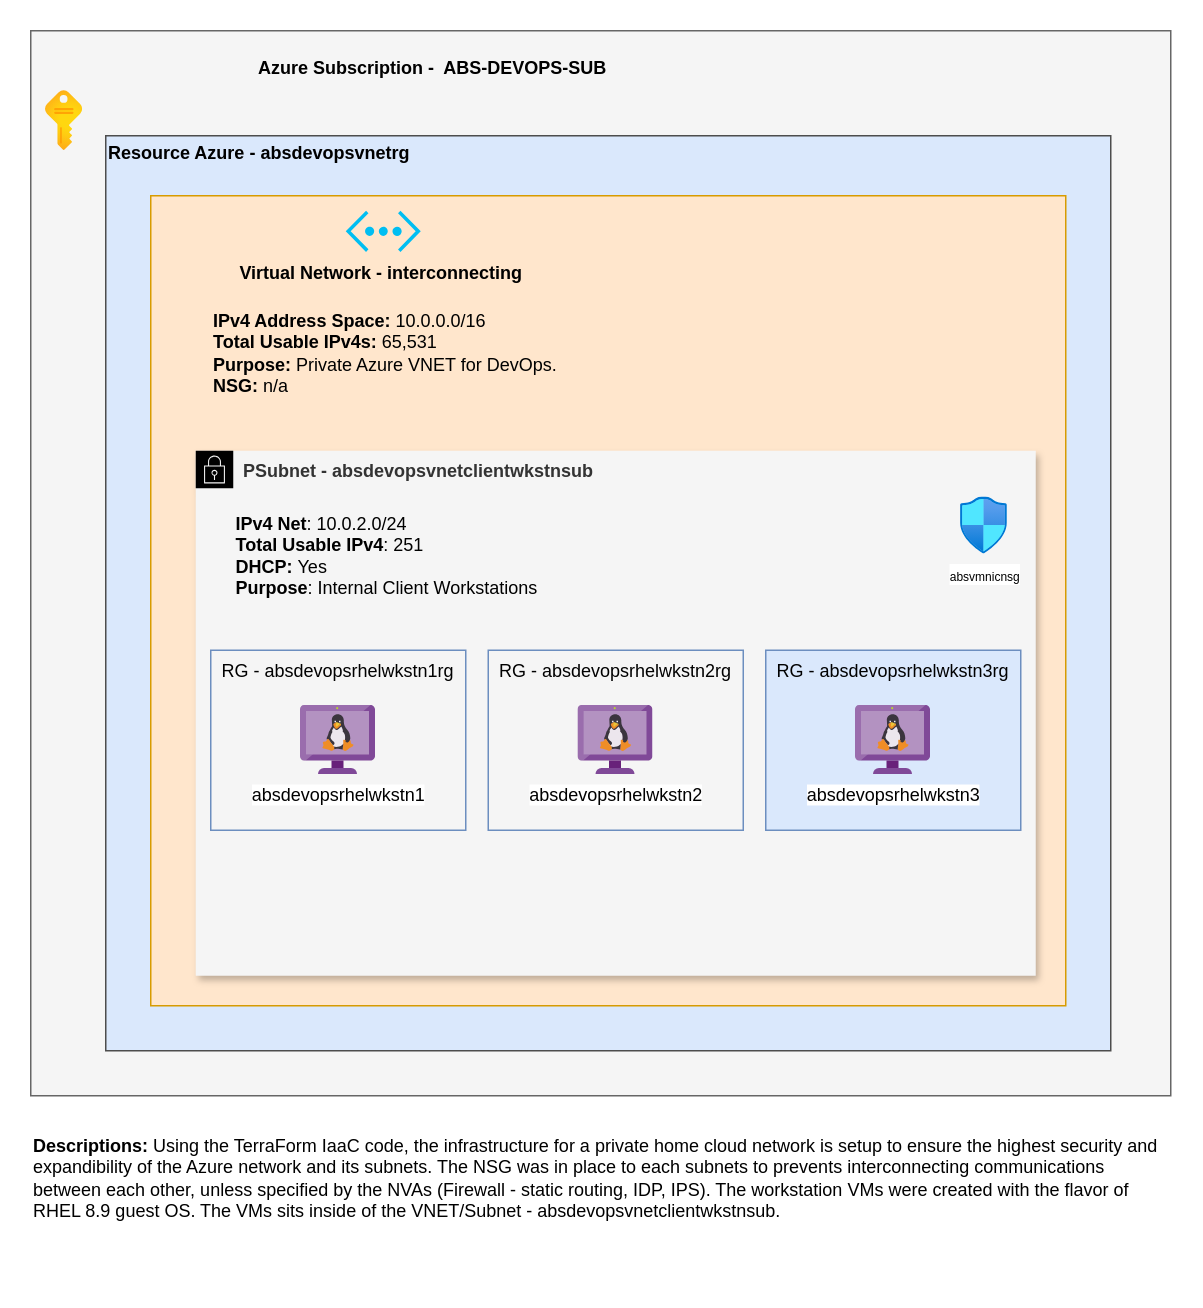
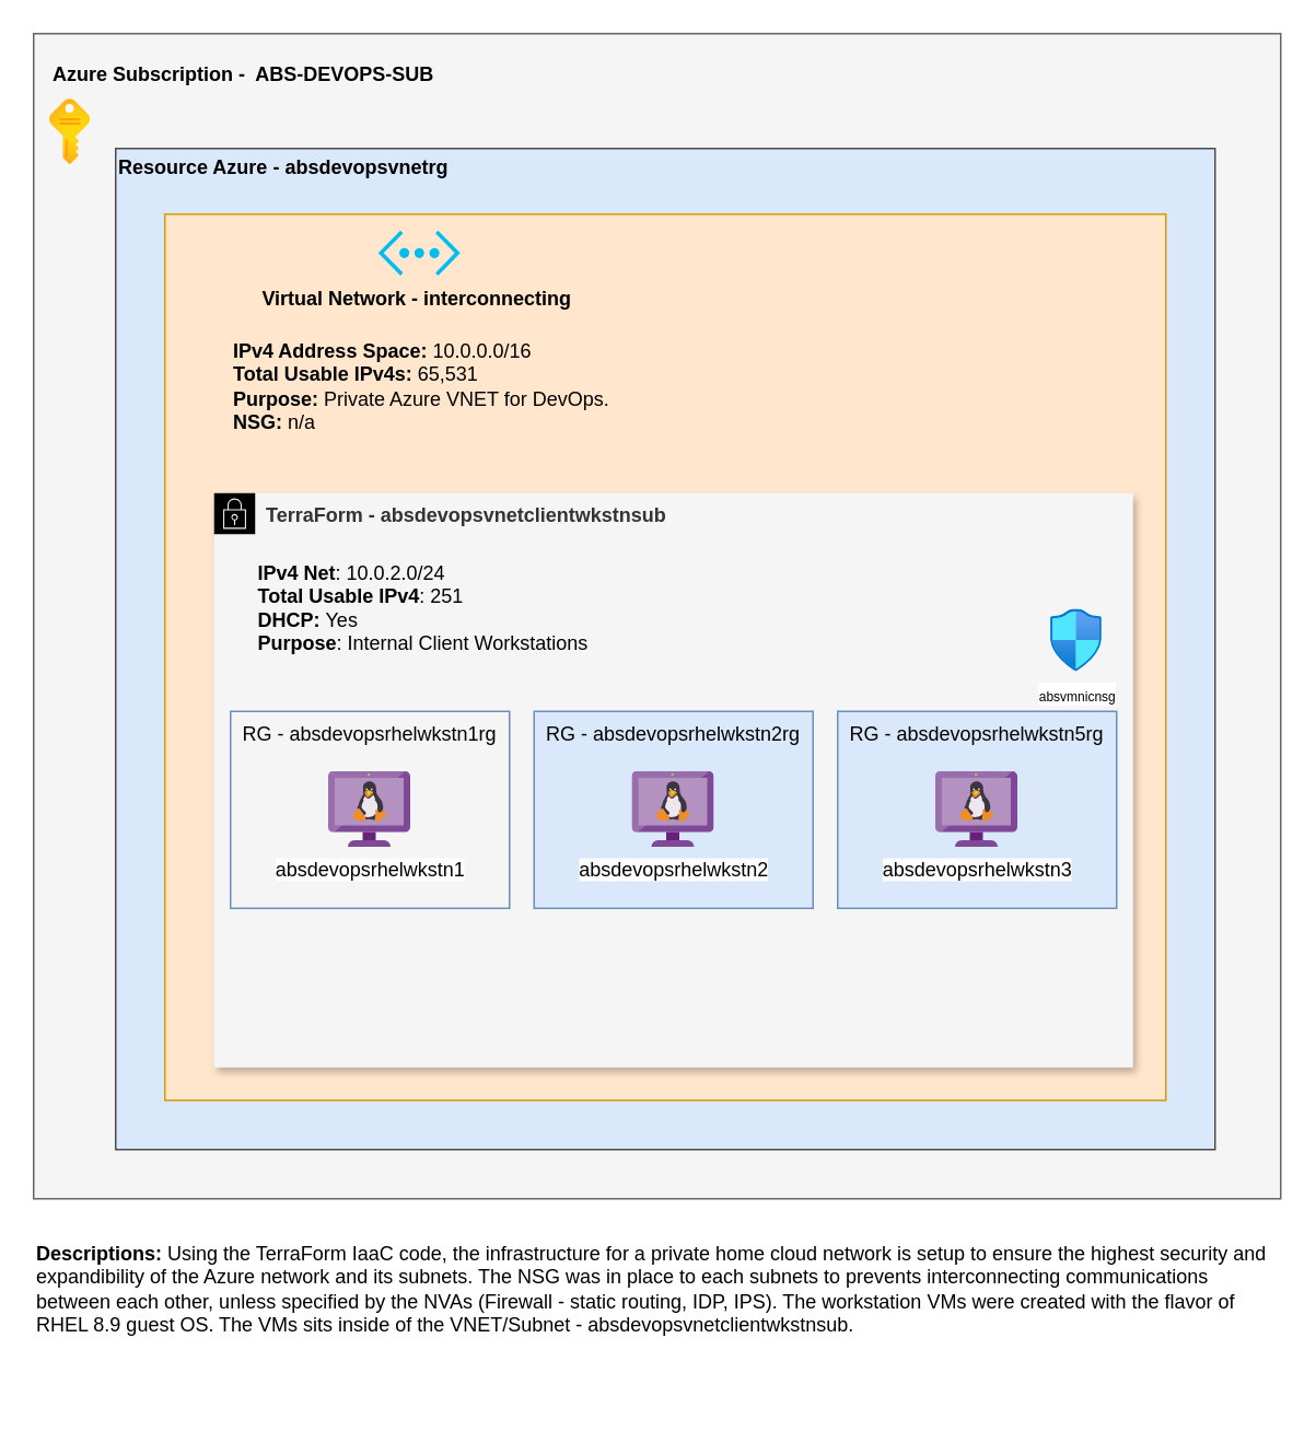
- <mxCell id="3" value="Azure Subscription -&amp;nbsp; ABS-DEVOPS-SUB" style="text;html=1;strokeColor=none;fillColor=none;align=left;verticalAlign=middle;whiteSpace=wrap;rounded=0;fontStyle=1" parent="1" vertex="1"><mxGeometry x="170" y="30" width="410" height="30" as="geometry" /></mxCell>
+ <mxCell id="3" value="Azure Subscription -&amp;nbsp; ABS-DEVOPS-SUB" style="text;html=1;strokeColor=none;fillColor=none;align=left;verticalAlign=middle;whiteSpace=wrap;rounded=0;fontStyle=1" parent="1" vertex="1"><mxGeometry x="30" y="30" width="410" height="30" as="geometry" /></mxCell>
- <mxCell id="9" value="&lt;b&gt;PSubnet -&amp;nbsp;absdevopsvnetclientwkstnsub&lt;/b&gt;" style="points=[[0,0],[0.25,0],[0.5,0],[0.75,0],[1,0],[1,0.25],[1,0.5],[1,0.75],[1,1],[0.75,1],[0.5,1],[0.25,1],[0,1],[0,0.75],[0,0.5],[0,0.25]];outlineConnect=0;html=1;whiteSpace=wrap;fontSize=12;fontStyle=0;container=1;pointerEvents=0;collapsible=0;recursiveResize=0;shape=mxgraph.aws4.group;grIcon=mxgraph.aws4.group_security_group;grStroke=0;strokeColor=default;fillColor=#F5F5F5;verticalAlign=top;align=left;spacingLeft=30;fontColor=#333333;dashed=1;fillStyle=solid;fixDash=0;perimeterSpacing=1;shadow=1;" parent="6" vertex="1"><mxGeometry x="60" y="210" width="560" height="350" as="geometry" /></mxCell>
+ <mxCell id="9" value="&lt;b&gt;TerraForm -&amp;nbsp;absdevopsvnetclientwkstnsub&lt;/b&gt;" style="points=[[0,0],[0.25,0],[0.5,0],[0.75,0],[1,0],[1,0.25],[1,0.5],[1,0.75],[1,1],[0.75,1],[0.5,1],[0.25,1],[0,1],[0,0.75],[0,0.5],[0,0.25]];outlineConnect=0;html=1;whiteSpace=wrap;fontSize=12;fontStyle=0;container=1;pointerEvents=0;collapsible=0;recursiveResize=0;shape=mxgraph.aws4.group;grIcon=mxgraph.aws4.group_security_group;grStroke=0;strokeColor=default;fillColor=#F5F5F5;verticalAlign=top;align=left;spacingLeft=30;fontColor=#333333;dashed=1;fillStyle=solid;fixDash=0;perimeterSpacing=1;shadow=1;" parent="6" vertex="1"><mxGeometry x="60" y="210" width="560" height="350" as="geometry" /></mxCell>
- <mxCell id="14" value="&lt;font style=&quot;font-size: 8px;&quot;&gt;absvmnicnsg&lt;/font&gt;" style="image;aspect=fixed;html=1;points=[];align=center;fontSize=12;image=img/lib/azure2/networking/Network_Security_Groups.svg;" parent="6" vertex="1"><mxGeometry x="570" y="241" width="31.29" height="38" as="geometry" /></mxCell>
+ <mxCell id="14" value="&lt;font style=&quot;font-size: 8px;&quot;&gt;absvmnicnsg&lt;/font&gt;" style="image;aspect=fixed;html=1;points=[];align=center;fontSize=12;image=img/lib/azure2/networking/Network_Security_Groups.svg;" parent="6" vertex="1"><mxGeometry x="570" y="281" width="31.29" height="38" as="geometry" /></mxCell>
- <mxCell id="11" value="RG -&amp;nbsp;absdevopsrhelwkstn2rg" style="rounded=0;whiteSpace=wrap;html=1;align=center;verticalAlign=top;fillColor=#f5f5f5;strokeColor=#6c8ebf;" parent="9" vertex="1"><mxGeometry x="195" y="133" width="170" height="120" as="geometry" /></mxCell>
+ <mxCell id="11" value="RG -&amp;nbsp;absdevopsrhelwkstn2rg" style="rounded=0;whiteSpace=wrap;html=1;align=center;verticalAlign=top;fillColor=#dae8fc;strokeColor=#6c8ebf;" parent="9" vertex="1"><mxGeometry x="195" y="133" width="170" height="120" as="geometry" /></mxCell>
- <mxCell id="17" value="RG -&amp;nbsp;absdevopsrhelwkstn3rg" style="rounded=0;whiteSpace=wrap;html=1;align=center;verticalAlign=top;fillColor=#dae8fc;strokeColor=#6c8ebf;" parent="6" vertex="1"><mxGeometry x="440.0" y="343" width="170" height="120" as="geometry" /></mxCell>
+ <mxCell id="17" value="RG -&amp;nbsp;absdevopsrhelwkstn5rg" style="rounded=0;whiteSpace=wrap;html=1;align=center;verticalAlign=top;fillColor=#dae8fc;strokeColor=#6c8ebf;" parent="6" vertex="1"><mxGeometry x="440.0" y="343" width="170" height="120" as="geometry" /></mxCell>
